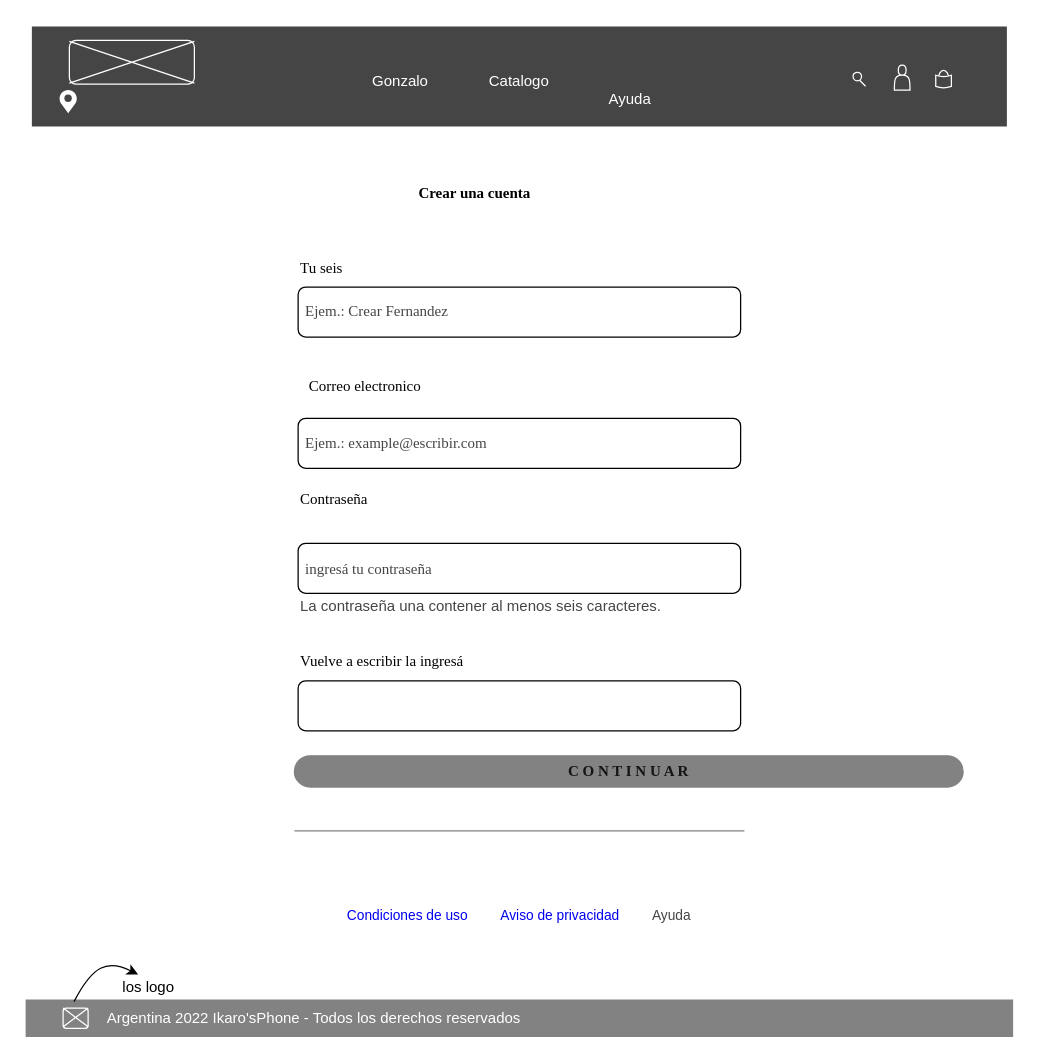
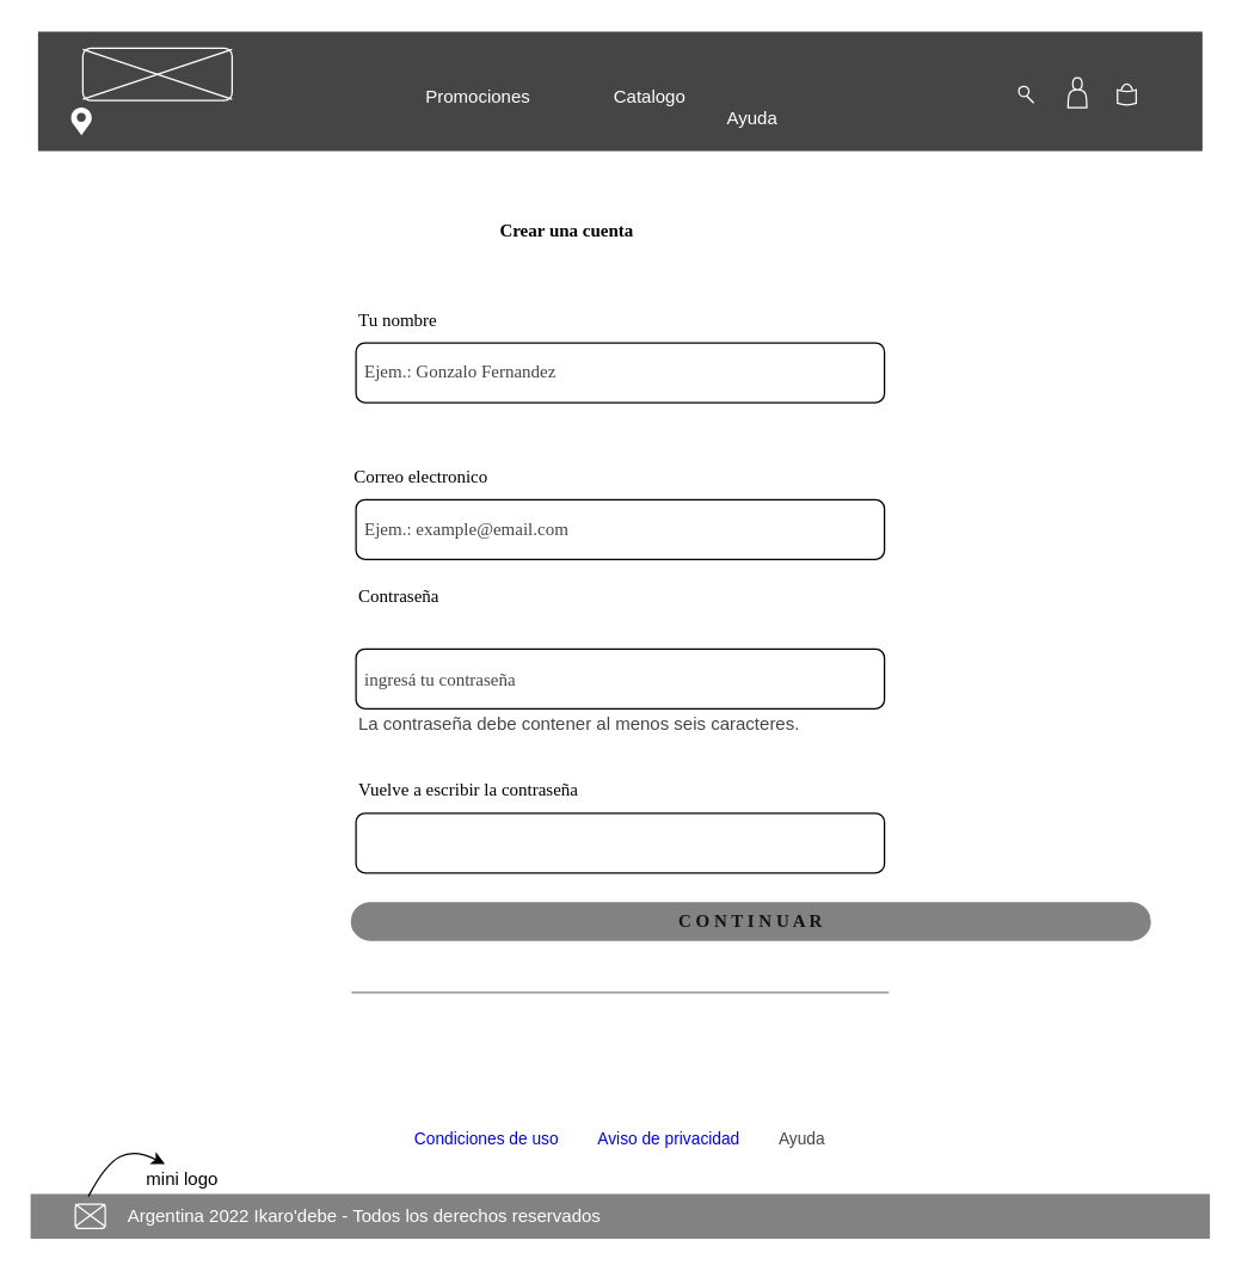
- <mxCell id="8" value="Gonzalo" style="text;align=center;verticalAlign=middle;spacingLeft=4;spacingRight=4;overflow=hidden;points=[[0,0.5],[1,0.5]];portConstraint=eastwest;rotatable=0;labelBackgroundColor=none;labelBorderColor=none;fontSize=12;fillColor=none;strokeColor=none;fontColor=#FFFFFF;" vertex="1" parent="1"><mxGeometry x="275" y="49" width="90" height="28.75" as="geometry" /></mxCell>
+ <mxCell id="8" value="Promociones" style="text;align=center;verticalAlign=middle;spacingLeft=4;spacingRight=4;overflow=hidden;points=[[0,0.5],[1,0.5]];portConstraint=eastwest;rotatable=0;labelBackgroundColor=none;labelBorderColor=none;fontSize=12;fillColor=none;strokeColor=none;fontColor=#FFFFFF;" vertex="1" parent="1"><mxGeometry x="275" y="49" width="90" height="28.75" as="geometry" /></mxCell>
- <mxCell id="9" value="Catalogo" style="text;align=center;verticalAlign=middle;spacingLeft=4;spacingRight=4;overflow=hidden;points=[[0,0.5],[1,0.5]];portConstraint=eastwest;rotatable=0;labelBackgroundColor=none;labelBorderColor=none;fontSize=12;fillColor=none;strokeColor=none;fontColor=#FFFFFF;" vertex="1" parent="1"><mxGeometry x="383.75" y="49" width="62.5" height="28.75" as="geometry" /></mxCell>
+ <mxCell id="9" value="Catalogo" style="text;align=center;verticalAlign=middle;spacingLeft=4;spacingRight=4;overflow=hidden;points=[[0,0.5],[1,0.5]];portConstraint=eastwest;rotatable=0;labelBackgroundColor=none;labelBorderColor=none;fontSize=12;fillColor=none;strokeColor=none;fontColor=#FFFFFF;" vertex="1" parent="1"><mxGeometry x="403.75" y="49" width="62.5" height="28.75" as="geometry" /></mxCell>
- <mxCell id="18" value="&lt;font&gt;Tu seis&lt;/font&gt;" style="text;html=1;strokeColor=none;fillColor=none;align=left;verticalAlign=middle;whiteSpace=wrap;rounded=0;fontFamily=Verdana;fontSize=12;fontColor=#000000;" vertex="1" parent="1"><mxGeometry x="238" y="199" width="243" height="30" as="geometry" /></mxCell>
+ <mxCell id="18" value="&lt;font&gt;Tu nombre&lt;/font&gt;" style="text;html=1;strokeColor=none;fillColor=none;align=left;verticalAlign=middle;whiteSpace=wrap;rounded=0;fontFamily=Verdana;fontSize=12;fontColor=#000000;" vertex="1" parent="1"><mxGeometry x="238" y="199" width="243" height="30" as="geometry" /></mxCell>
- <mxCell id="35" value="&lt;font color=&quot;#454545&quot;&gt;Ejem.: Crear Fernandez&lt;/font&gt;" style="text;html=1;strokeColor=none;fillColor=none;align=left;verticalAlign=middle;whiteSpace=wrap;rounded=0;fontFamily=Verdana;fontSize=12;" vertex="1" parent="1"><mxGeometry x="242" y="234" width="243" height="30" as="geometry" /></mxCell>
+ <mxCell id="35" value="&lt;font color=&quot;#454545&quot;&gt;Ejem.: Gonzalo Fernandez&lt;/font&gt;" style="text;html=1;strokeColor=none;fillColor=none;align=left;verticalAlign=middle;whiteSpace=wrap;rounded=0;fontFamily=Verdana;fontSize=12;" vertex="1" parent="1"><mxGeometry x="242" y="234" width="243" height="30" as="geometry" /></mxCell>
- <mxCell id="21" value="&lt;font&gt;Correo electronico&lt;/font&gt;" style="text;html=1;strokeColor=none;fillColor=none;align=left;verticalAlign=middle;whiteSpace=wrap;rounded=0;fontFamily=Verdana;fontSize=12;fontColor=#000000;" vertex="1" parent="1"><mxGeometry x="245" y="294" width="306" height="30" as="geometry" /></mxCell>
+ <mxCell id="21" value="&lt;font&gt;Correo electronico&lt;/font&gt;" style="text;html=1;strokeColor=none;fillColor=none;align=left;verticalAlign=middle;whiteSpace=wrap;rounded=0;fontFamily=Verdana;fontSize=12;fontColor=#000000;" vertex="1" parent="1"><mxGeometry x="235" y="304" width="306" height="30" as="geometry" /></mxCell>
- <mxCell id="34" value="&lt;font color=&quot;#454545&quot;&gt;Ejem.: example@escribir.com&lt;/font&gt;" style="text;html=1;strokeColor=none;fillColor=none;align=left;verticalAlign=middle;whiteSpace=wrap;rounded=0;fontFamily=Verdana;fontSize=12;" vertex="1" parent="1"><mxGeometry x="242" y="339.13" width="243" height="30" as="geometry" /></mxCell>
+ <mxCell id="34" value="&lt;font color=&quot;#454545&quot;&gt;Ejem.: example@email.com&lt;/font&gt;" style="text;html=1;strokeColor=none;fillColor=none;align=left;verticalAlign=middle;whiteSpace=wrap;rounded=0;fontFamily=Verdana;fontSize=12;" vertex="1" parent="1"><mxGeometry x="242" y="339.13" width="243" height="30" as="geometry" /></mxCell>
- <mxCell id="24" value="&lt;br class=&quot;Apple-interchange-newline&quot;&gt;&lt;span style=&quot;font-family: &amp;quot;amazon ember&amp;quot;, arial, sans-serif; font-size: 12px; font-style: normal; font-weight: 400; letter-spacing: normal; text-align: left; text-indent: 0px; text-transform: none; word-spacing: 0px; background-color: rgb(255, 255, 255); display: inline; float: none;&quot;&gt;La contraseña una contener al menos seis caracteres.&lt;/span&gt;" style="text;whiteSpace=wrap;html=1;fontSize=12;fontFamily=Verdana;fontColor=#454545;verticalAlign=bottom;" vertex="1" parent="1"><mxGeometry x="238" y="454" width="320" height="40" as="geometry" /></mxCell>
+ <mxCell id="24" value="&lt;br class=&quot;Apple-interchange-newline&quot;&gt;&lt;span style=&quot;font-family: &amp;quot;amazon ember&amp;quot;, arial, sans-serif; font-size: 12px; font-style: normal; font-weight: 400; letter-spacing: normal; text-align: left; text-indent: 0px; text-transform: none; word-spacing: 0px; background-color: rgb(255, 255, 255); display: inline; float: none;&quot;&gt;La contraseña debe contener al menos seis caracteres.&lt;/span&gt;" style="text;whiteSpace=wrap;html=1;fontSize=12;fontFamily=Verdana;fontColor=#454545;verticalAlign=bottom;" vertex="1" parent="1"><mxGeometry x="238" y="454" width="320" height="40" as="geometry" /></mxCell>
- <mxCell id="26" value="Vuelve a escribir la ingresá" style="text;html=1;strokeColor=none;fillColor=none;align=left;verticalAlign=middle;whiteSpace=wrap;rounded=0;fontFamily=Verdana;fontSize=12;fontColor=#000000;" vertex="1" parent="1"><mxGeometry x="238" y="514" width="243" height="30" as="geometry" /></mxCell>
+ <mxCell id="26" value="Vuelve a escribir la contraseña" style="text;html=1;strokeColor=none;fillColor=none;align=left;verticalAlign=middle;whiteSpace=wrap;rounded=0;fontFamily=Verdana;fontSize=12;fontColor=#000000;" vertex="1" parent="1"><mxGeometry x="238" y="514" width="243" height="30" as="geometry" /></mxCell>
- <mxCell id="28" value="&lt;br class=&quot;Apple-interchange-newline&quot;&gt;&lt;span style=&quot;color: rgb(0 , 0 , 0) ; font-family: &amp;#34;amazon ember&amp;#34; , &amp;#34;arial&amp;#34; , sans-serif ; font-size: 11px ; font-style: normal ; font-weight: 400 ; letter-spacing: normal ; text-indent: 0px ; text-transform: none ; word-spacing: 0px ; background-color: rgb(255 , 255 , 255) ; display: inline ; float: none&quot;&gt;&amp;nbsp;&lt;/span&gt;&lt;font color=&quot;#454545&quot;&gt;&lt;a class=&quot;a-link-normal&quot; target=&quot;_blank&quot; href=&quot;https://www.amazon.com/gp/help/customer/display.html/ref=ap_desktop_footer_cou?ie=UTF8&amp;amp;nodeId=508088&quot; style=&quot;box-sizing: border-box ; text-decoration: none ; font-family: &amp;#34;amazon ember&amp;#34; , &amp;#34;arial&amp;#34; , sans-serif ; font-size: 11px ; font-style: normal ; font-weight: 400 ; letter-spacing: normal ; text-indent: 0px ; text-transform: none ; word-spacing: 0px ; background-color: rgb(255 , 255 , 255)&quot;&gt;Condiciones de uso&amp;nbsp;&lt;/a&gt;&lt;span style=&quot;font-family: &amp;#34;amazon ember&amp;#34; , &amp;#34;arial&amp;#34; , sans-serif ; font-size: 11px ; font-style: normal ; font-weight: 400 ; letter-spacing: normal ; text-indent: 0px ; text-transform: none ; word-spacing: 0px ; background-color: rgb(255 , 255 , 255) ; display: inline ; float: none&quot;&gt;&lt;/span&gt;&lt;span class=&quot;auth-footer-seperator&quot; style=&quot;box-sizing: border-box ; display: inline-block ; width: 20px ; font-family: &amp;#34;amazon ember&amp;#34; , &amp;#34;arial&amp;#34; , sans-serif ; font-size: 11px ; font-style: normal ; font-weight: 400 ; letter-spacing: normal ; text-indent: 0px ; text-transform: none ; word-spacing: 0px ; background-color: rgb(255 , 255 , 255)&quot;&gt;&lt;/span&gt;&lt;span style=&quot;font-family: &amp;#34;amazon ember&amp;#34; , &amp;#34;arial&amp;#34; , sans-serif ; font-size: 11px ; font-style: normal ; font-weight: 400 ; letter-spacing: normal ; text-indent: 0px ; text-transform: none ; word-spacing: 0px ; background-color: rgb(255 , 255 , 255) ; display: inline ; float: none&quot;&gt;&lt;span&gt;&amp;nbsp;&lt;/span&gt;&lt;/span&gt;&lt;a class=&quot;a-link-normal&quot; target=&quot;_blank&quot; href=&quot;https://www.amazon.com/gp/help/customer/display.html/ref=ap_desktop_footer_privacy_notice?ie=UTF8&amp;amp;nodeId=468496&quot; style=&quot;box-sizing: border-box ; text-decoration: none ; font-family: &amp;#34;amazon ember&amp;#34; , &amp;#34;arial&amp;#34; , sans-serif ; font-size: 11px ; font-style: normal ; font-weight: 400 ; letter-spacing: normal ; text-indent: 0px ; text-transform: none ; word-spacing: 0px ; background-color: rgb(255 , 255 , 255)&quot;&gt;Aviso de privacidad&lt;span&gt;&amp;nbsp;&lt;/span&gt;&lt;/a&gt;&lt;span style=&quot;font-family: &amp;#34;amazon ember&amp;#34; , &amp;#34;arial&amp;#34; , sans-serif ; font-size: 11px ; font-style: normal ; font-weight: 400 ; letter-spacing: normal ; text-indent: 0px ; text-transform: none ; word-spacing: 0px ; background-color: rgb(255 , 255 , 255) ; display: inline ; float: none&quot;&gt;&lt;/span&gt;&lt;span class=&quot;auth-footer-seperator&quot; style=&quot;box-sizing: border-box ; display: inline-block ; width: 20px ; font-family: &amp;#34;amazon ember&amp;#34; , &amp;#34;arial&amp;#34; , sans-serif ; font-size: 11px ; font-style: normal ; font-weight: 400 ; letter-spacing: normal ; text-indent: 0px ; text-transform: none ; word-spacing: 0px ; background-color: rgb(255 , 255 , 255)&quot;&gt;&lt;/span&gt;&lt;span style=&quot;font-family: &amp;#34;amazon ember&amp;#34; , &amp;#34;arial&amp;#34; , sans-serif ; font-size: 11px ; font-style: normal ; font-weight: 400 ; letter-spacing: normal ; text-indent: 0px ; text-transform: none ; word-spacing: 0px ; background-color: rgb(255 , 255 , 255) ; display: inline ; float: none&quot;&gt;&lt;span&gt;&amp;nbsp;&lt;/span&gt;&lt;/span&gt;&lt;/font&gt;&lt;a class=&quot;a-link-normal&quot; target=&quot;_blank&quot; href=&quot;https://www.amazon.com/help&quot; style=&quot;box-sizing: border-box ; text-decoration: none ; font-family: &amp;#34;amazon ember&amp;#34; , &amp;#34;arial&amp;#34; , sans-serif ; font-size: 11px ; font-style: normal ; font-weight: 400 ; letter-spacing: normal ; text-indent: 0px ; text-transform: none ; word-spacing: 0px ; background-color: rgb(255 , 255 , 255)&quot;&gt;&lt;font color=&quot;#454545&quot;&gt;Ayuda&lt;/font&gt;&lt;font color=&quot;#000000&quot;&gt;&amp;nbsp;&lt;/font&gt;&lt;/a&gt;" style="text;whiteSpace=wrap;html=1;fontSize=12;fontFamily=Verdana;fontColor=#454545;align=center;" vertex="1" parent="1"><mxGeometry x="260" y="704" width="310" height="40" as="geometry" /></mxCell>
+ <mxCell id="28" value="&lt;br class=&quot;Apple-interchange-newline&quot;&gt;&lt;span style=&quot;color: rgb(0 , 0 , 0) ; font-family: &amp;#34;amazon ember&amp;#34; , &amp;#34;arial&amp;#34; , sans-serif ; font-size: 11px ; font-style: normal ; font-weight: 400 ; letter-spacing: normal ; text-indent: 0px ; text-transform: none ; word-spacing: 0px ; background-color: rgb(255 , 255 , 255) ; display: inline ; float: none&quot;&gt;&amp;nbsp;&lt;/span&gt;&lt;font color=&quot;#454545&quot;&gt;&lt;a class=&quot;a-link-normal&quot; target=&quot;_blank&quot; href=&quot;https://www.amazon.com/gp/help/customer/display.html/ref=ap_desktop_footer_cou?ie=UTF8&amp;amp;nodeId=508088&quot; style=&quot;box-sizing: border-box ; text-decoration: none ; font-family: &amp;#34;amazon ember&amp;#34; , &amp;#34;arial&amp;#34; , sans-serif ; font-size: 11px ; font-style: normal ; font-weight: 400 ; letter-spacing: normal ; text-indent: 0px ; text-transform: none ; word-spacing: 0px ; background-color: rgb(255 , 255 , 255)&quot;&gt;Condiciones de uso&amp;nbsp;&lt;/a&gt;&lt;span style=&quot;font-family: &amp;#34;amazon ember&amp;#34; , &amp;#34;arial&amp;#34; , sans-serif ; font-size: 11px ; font-style: normal ; font-weight: 400 ; letter-spacing: normal ; text-indent: 0px ; text-transform: none ; word-spacing: 0px ; background-color: rgb(255 , 255 , 255) ; display: inline ; float: none&quot;&gt;&lt;/span&gt;&lt;span class=&quot;auth-footer-seperator&quot; style=&quot;box-sizing: border-box ; display: inline-block ; width: 20px ; font-family: &amp;#34;amazon ember&amp;#34; , &amp;#34;arial&amp;#34; , sans-serif ; font-size: 11px ; font-style: normal ; font-weight: 400 ; letter-spacing: normal ; text-indent: 0px ; text-transform: none ; word-spacing: 0px ; background-color: rgb(255 , 255 , 255)&quot;&gt;&lt;/span&gt;&lt;span style=&quot;font-family: &amp;#34;amazon ember&amp;#34; , &amp;#34;arial&amp;#34; , sans-serif ; font-size: 11px ; font-style: normal ; font-weight: 400 ; letter-spacing: normal ; text-indent: 0px ; text-transform: none ; word-spacing: 0px ; background-color: rgb(255 , 255 , 255) ; display: inline ; float: none&quot;&gt;&lt;span&gt;&amp;nbsp;&lt;/span&gt;&lt;/span&gt;&lt;a class=&quot;a-link-normal&quot; target=&quot;_blank&quot; href=&quot;https://www.amazon.com/gp/help/customer/display.html/ref=ap_desktop_footer_privacy_notice?ie=UTF8&amp;amp;nodeId=468496&quot; style=&quot;box-sizing: border-box ; text-decoration: none ; font-family: &amp;#34;amazon ember&amp;#34; , &amp;#34;arial&amp;#34; , sans-serif ; font-size: 11px ; font-style: normal ; font-weight: 400 ; letter-spacing: normal ; text-indent: 0px ; text-transform: none ; word-spacing: 0px ; background-color: rgb(255 , 255 , 255)&quot;&gt;Aviso de privacidad&lt;span&gt;&amp;nbsp;&lt;/span&gt;&lt;/a&gt;&lt;span style=&quot;font-family: &amp;#34;amazon ember&amp;#34; , &amp;#34;arial&amp;#34; , sans-serif ; font-size: 11px ; font-style: normal ; font-weight: 400 ; letter-spacing: normal ; text-indent: 0px ; text-transform: none ; word-spacing: 0px ; background-color: rgb(255 , 255 , 255) ; display: inline ; float: none&quot;&gt;&lt;/span&gt;&lt;span class=&quot;auth-footer-seperator&quot; style=&quot;box-sizing: border-box ; display: inline-block ; width: 20px ; font-family: &amp;#34;amazon ember&amp;#34; , &amp;#34;arial&amp;#34; , sans-serif ; font-size: 11px ; font-style: normal ; font-weight: 400 ; letter-spacing: normal ; text-indent: 0px ; text-transform: none ; word-spacing: 0px ; background-color: rgb(255 , 255 , 255)&quot;&gt;&lt;/span&gt;&lt;span style=&quot;font-family: &amp;#34;amazon ember&amp;#34; , &amp;#34;arial&amp;#34; , sans-serif ; font-size: 11px ; font-style: normal ; font-weight: 400 ; letter-spacing: normal ; text-indent: 0px ; text-transform: none ; word-spacing: 0px ; background-color: rgb(255 , 255 , 255) ; display: inline ; float: none&quot;&gt;&lt;span&gt;&amp;nbsp;&lt;/span&gt;&lt;/span&gt;&lt;/font&gt;&lt;a class=&quot;a-link-normal&quot; target=&quot;_blank&quot; href=&quot;https://www.amazon.com/help&quot; style=&quot;box-sizing: border-box ; text-decoration: none ; font-family: &amp;#34;amazon ember&amp;#34; , &amp;#34;arial&amp;#34; , sans-serif ; font-size: 11px ; font-style: normal ; font-weight: 400 ; letter-spacing: normal ; text-indent: 0px ; text-transform: none ; word-spacing: 0px ; background-color: rgb(255 , 255 , 255)&quot;&gt;&lt;font color=&quot;#454545&quot;&gt;Ayuda&lt;/font&gt;&lt;font color=&quot;#000000&quot;&gt;&amp;nbsp;&lt;/font&gt;&lt;/a&gt;" style="text;whiteSpace=wrap;html=1;fontSize=12;fontFamily=Verdana;fontColor=#454545;align=center;" vertex="1" parent="1"><mxGeometry x="260" y="734" width="310" height="40" as="geometry" /></mxCell>
- <mxCell id="33" value="los logo" style="text;strokeColor=none;fillColor=none;spacingLeft=4;spacingRight=4;overflow=hidden;rotatable=0;points=[[0,0.5],[1,0.5]];portConstraint=eastwest;fontSize=12;" vertex="1" parent="1"><mxGeometry x="91.88" y="775.88" width="58.12" height="23.12" as="geometry" /></mxCell>
+ <mxCell id="33" value="mini logo" style="text;strokeColor=none;fillColor=none;spacingLeft=4;spacingRight=4;overflow=hidden;rotatable=0;points=[[0,0.5],[1,0.5]];portConstraint=eastwest;fontSize=12;" vertex="1" parent="1"><mxGeometry x="91.88" y="775.88" width="58.12" height="23.12" as="geometry" /></mxCell>
- <mxCell id="29" value="&lt;div&gt;&lt;span&gt;&amp;nbsp; &amp;nbsp; &amp;nbsp; &amp;nbsp; &amp;nbsp; &amp;nbsp; &amp;nbsp; &amp;nbsp; &amp;nbsp; &amp;nbsp;Argentina 2022 Ikaro'sPhone - Todos los derechos reservados&amp;nbsp; &amp;nbsp; &amp;nbsp; &amp;nbsp; &amp;nbsp; &amp;nbsp; &amp;nbsp;&lt;/span&gt;&lt;/div&gt;" style="text;html=1;strokeColor=none;fillColor=#828282;align=left;verticalAlign=middle;whiteSpace=wrap;rounded=0;fontColor=#FFFFFF;" vertex="1" parent="1"><mxGeometry x="20" y="799" width="790" height="30" as="geometry" /></mxCell>
+ <mxCell id="29" value="&lt;div&gt;&lt;span&gt;&amp;nbsp; &amp;nbsp; &amp;nbsp; &amp;nbsp; &amp;nbsp; &amp;nbsp; &amp;nbsp; &amp;nbsp; &amp;nbsp; &amp;nbsp;Argentina 2022 Ikaro'debe - Todos los derechos reservados&amp;nbsp; &amp;nbsp; &amp;nbsp; &amp;nbsp; &amp;nbsp; &amp;nbsp; &amp;nbsp;&lt;/span&gt;&lt;/div&gt;" style="text;html=1;strokeColor=none;fillColor=#828282;align=left;verticalAlign=middle;whiteSpace=wrap;rounded=0;fontColor=#FFFFFF;" vertex="1" parent="1"><mxGeometry x="20" y="799" width="790" height="30" as="geometry" /></mxCell>
